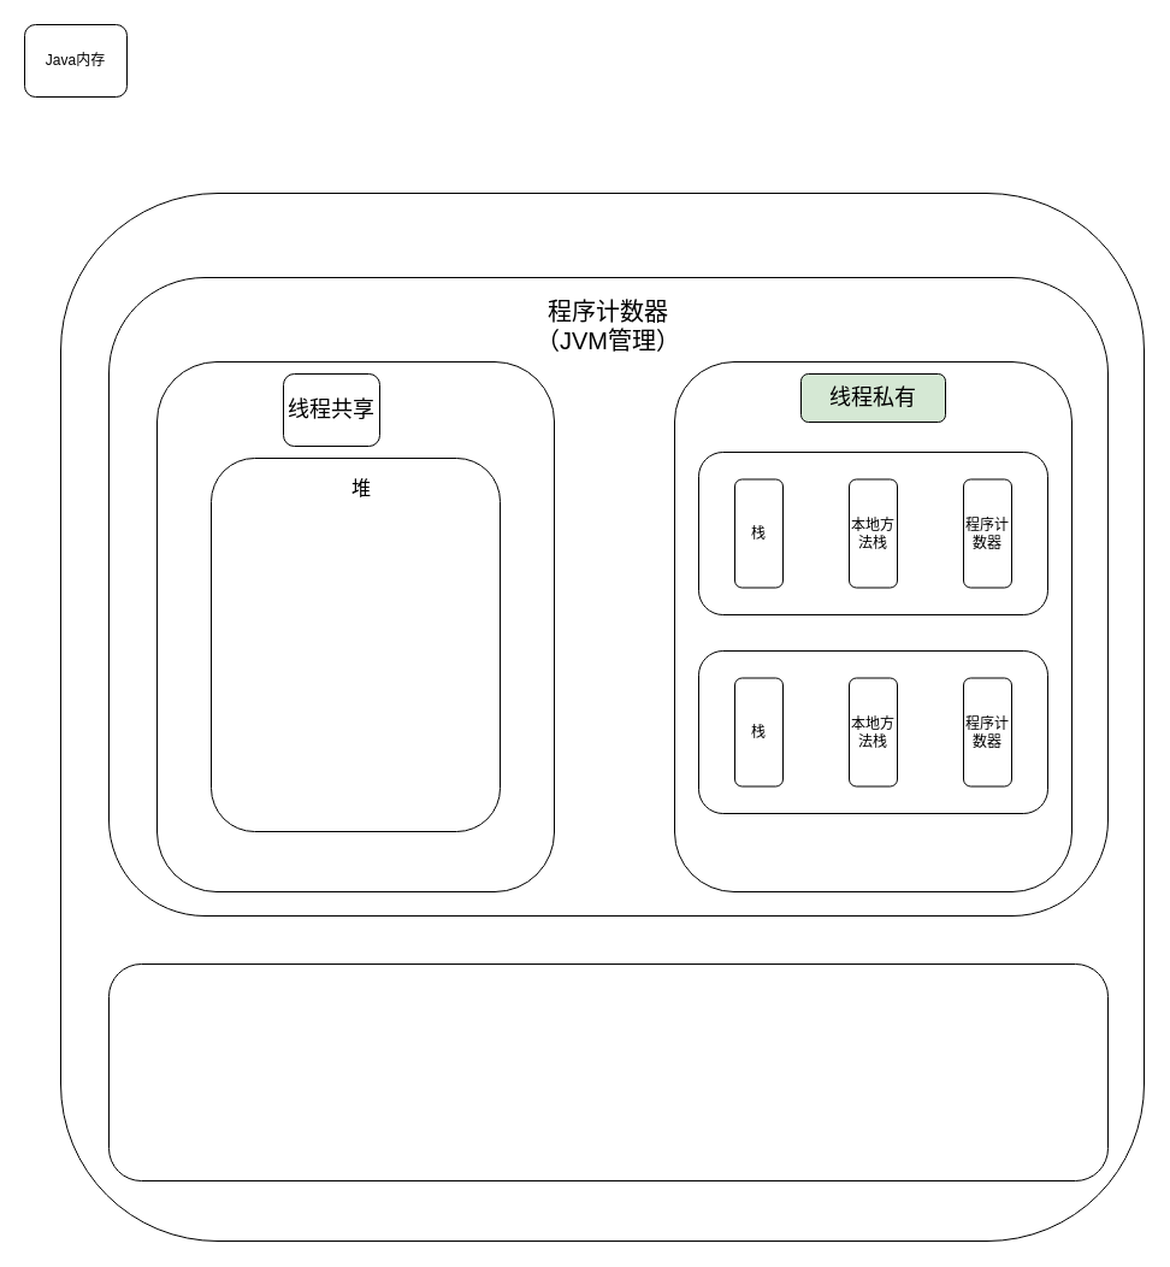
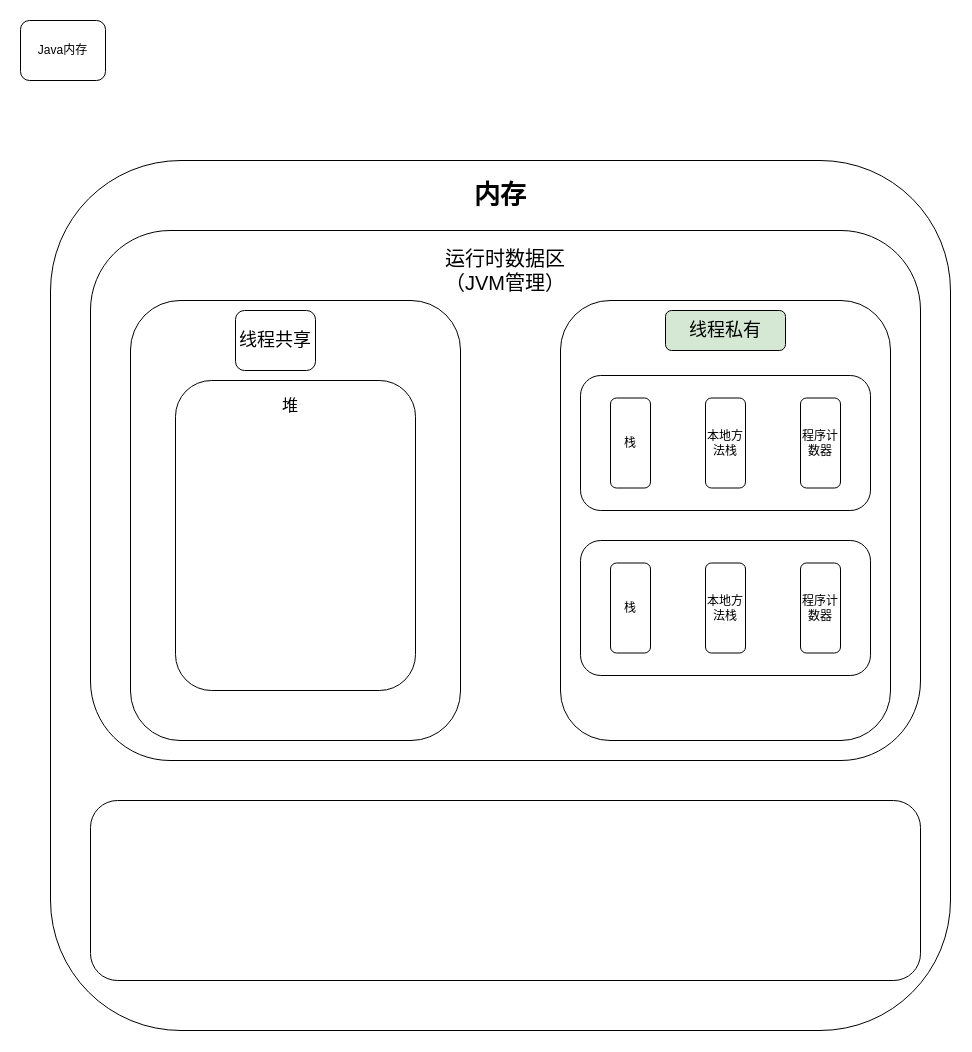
+ <mxCell id="7" value="&lt;b&gt;&lt;font style=&quot;font-size: 26px;&quot;&gt;内存&lt;/font&gt;&lt;/b&gt;" style="rounded=1;whiteSpace=wrap;html=1;strokeColor=none;" vertex="1" parent="1"><mxGeometry x="440" y="170" width="120" height="50" as="geometry" /></mxCell>
- <mxCell id="8" value="&lt;font style=&quot;font-size: 20px;&quot;&gt;程序计数器&lt;/font&gt;&lt;div&gt;&lt;font style=&quot;font-size: 20px;&quot;&gt;（JVM管理）&lt;/font&gt;&lt;/div&gt;" style="rounded=1;whiteSpace=wrap;html=1;strokeColor=none;" vertex="1" parent="1"><mxGeometry x="435" y="240" width="140" height="60" as="geometry" /></mxCell>
+ <mxCell id="8" value="&lt;font style=&quot;font-size: 20px;&quot;&gt;运行时数据区&lt;/font&gt;&lt;div&gt;&lt;font style=&quot;font-size: 20px;&quot;&gt;（JVM管理）&lt;/font&gt;&lt;/div&gt;" style="rounded=1;whiteSpace=wrap;html=1;strokeColor=none;" vertex="1" parent="1"><mxGeometry x="435" y="240" width="140" height="60" as="geometry" /></mxCell>
- <mxCell id="13" value="&lt;font style=&quot;font-size: 16px;&quot;&gt;堆&lt;/font&gt;" style="rounded=1;whiteSpace=wrap;html=1;strokeColor=none;" vertex="1" parent="1"><mxGeometry x="240" y="390" width="120" height="30" as="geometry" /></mxCell>
+ <mxCell id="13" value="&lt;font style=&quot;font-size: 16px;&quot;&gt;堆&lt;/font&gt;" style="rounded=1;whiteSpace=wrap;html=1;strokeColor=none;" vertex="1" parent="1"><mxGeometry x="230" y="390" width="120" height="30" as="geometry" /></mxCell>
